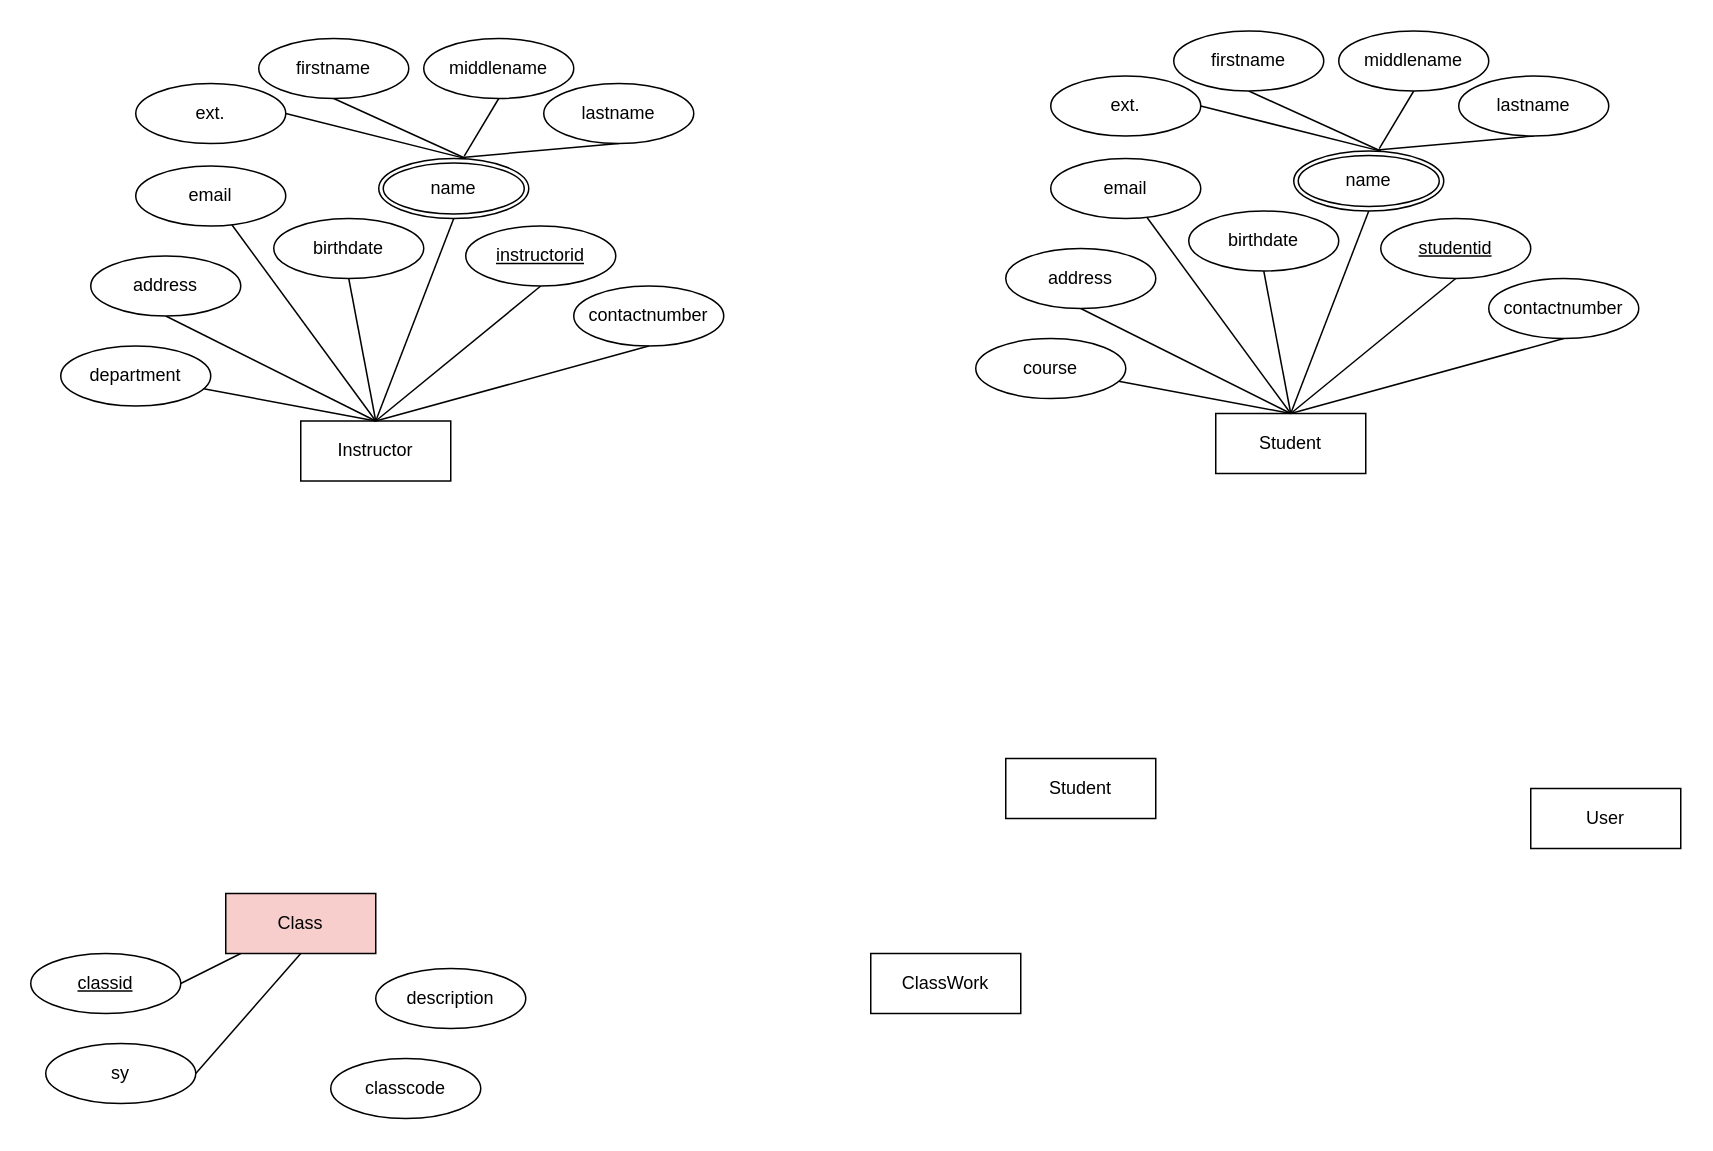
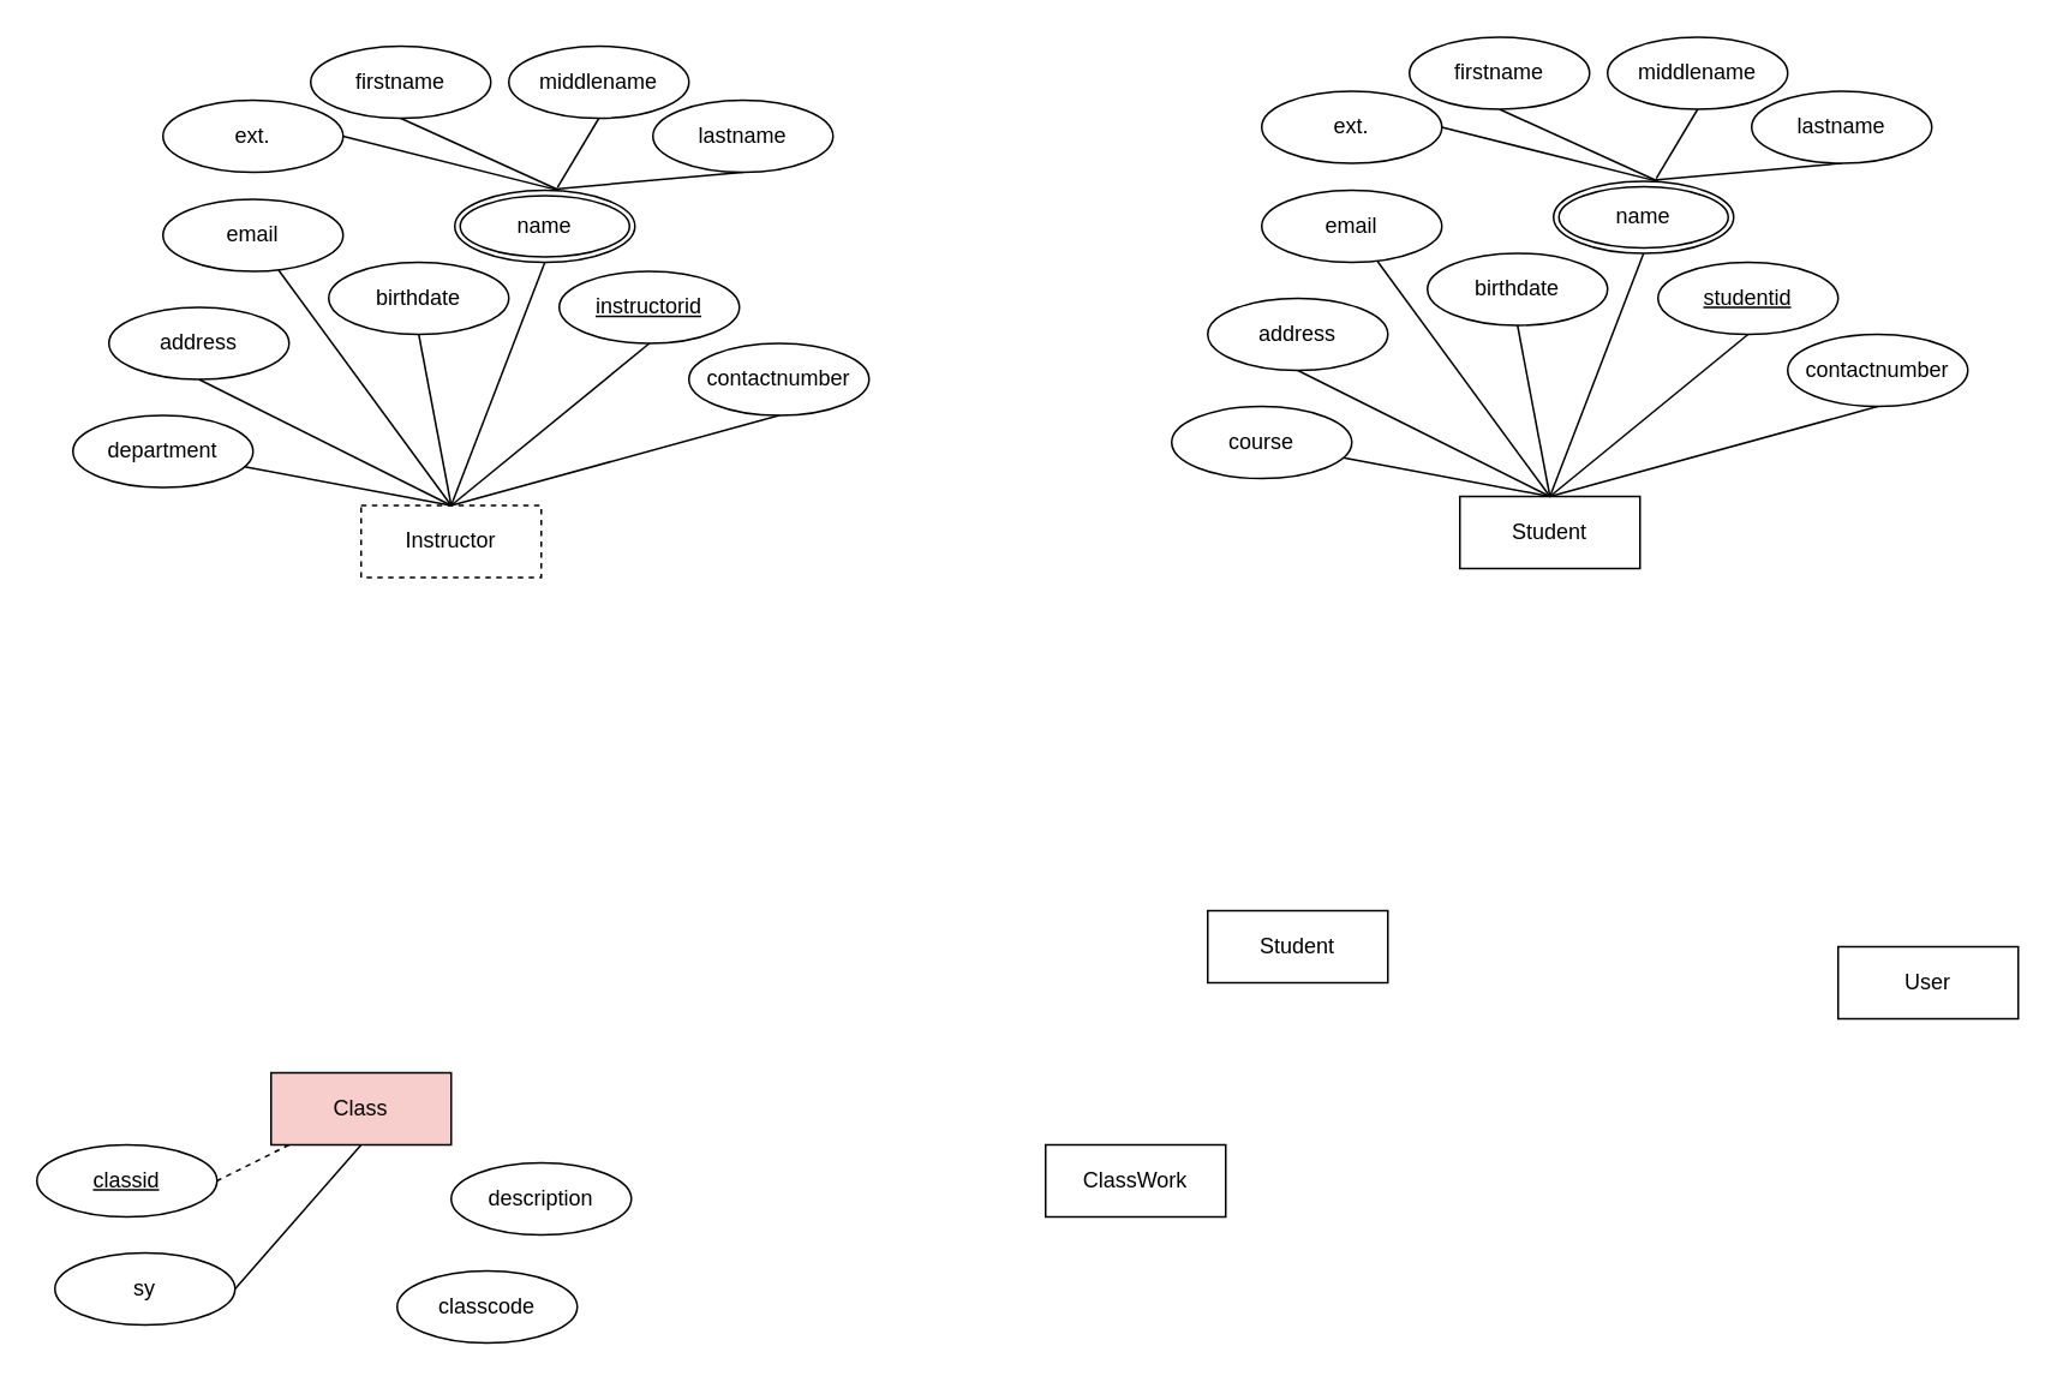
- <mxCell id="32" value="Instructor" style="whiteSpace=wrap;html=1;align=center;" vertex="1" parent="31"><mxGeometry x="160" y="255" width="100" height="40" as="geometry" /></mxCell>
+ <mxCell id="32" value="Instructor" style="whiteSpace=wrap;html=1;align=center;dashed=1;" vertex="1" parent="31"><mxGeometry x="160" y="255" width="100" height="40" as="geometry" /></mxCell>
- <mxCell id="3" style="rounded=0;orthogonalLoop=1;jettySize=auto;html=1;entryX=1;entryY=0.5;entryDx=0;entryDy=0;endArrow=none;endFill=0;" edge="1" parent="1" source="5" target="56"><mxGeometry relative="1" as="geometry" /></mxCell>
+ <mxCell id="3" style="rounded=0;orthogonalLoop=1;jettySize=auto;html=1;entryX=1;entryY=0.5;entryDx=0;entryDy=0;endArrow=none;endFill=0;dashed=1;" edge="1" parent="1" source="5" target="56"><mxGeometry relative="1" as="geometry" /></mxCell>
